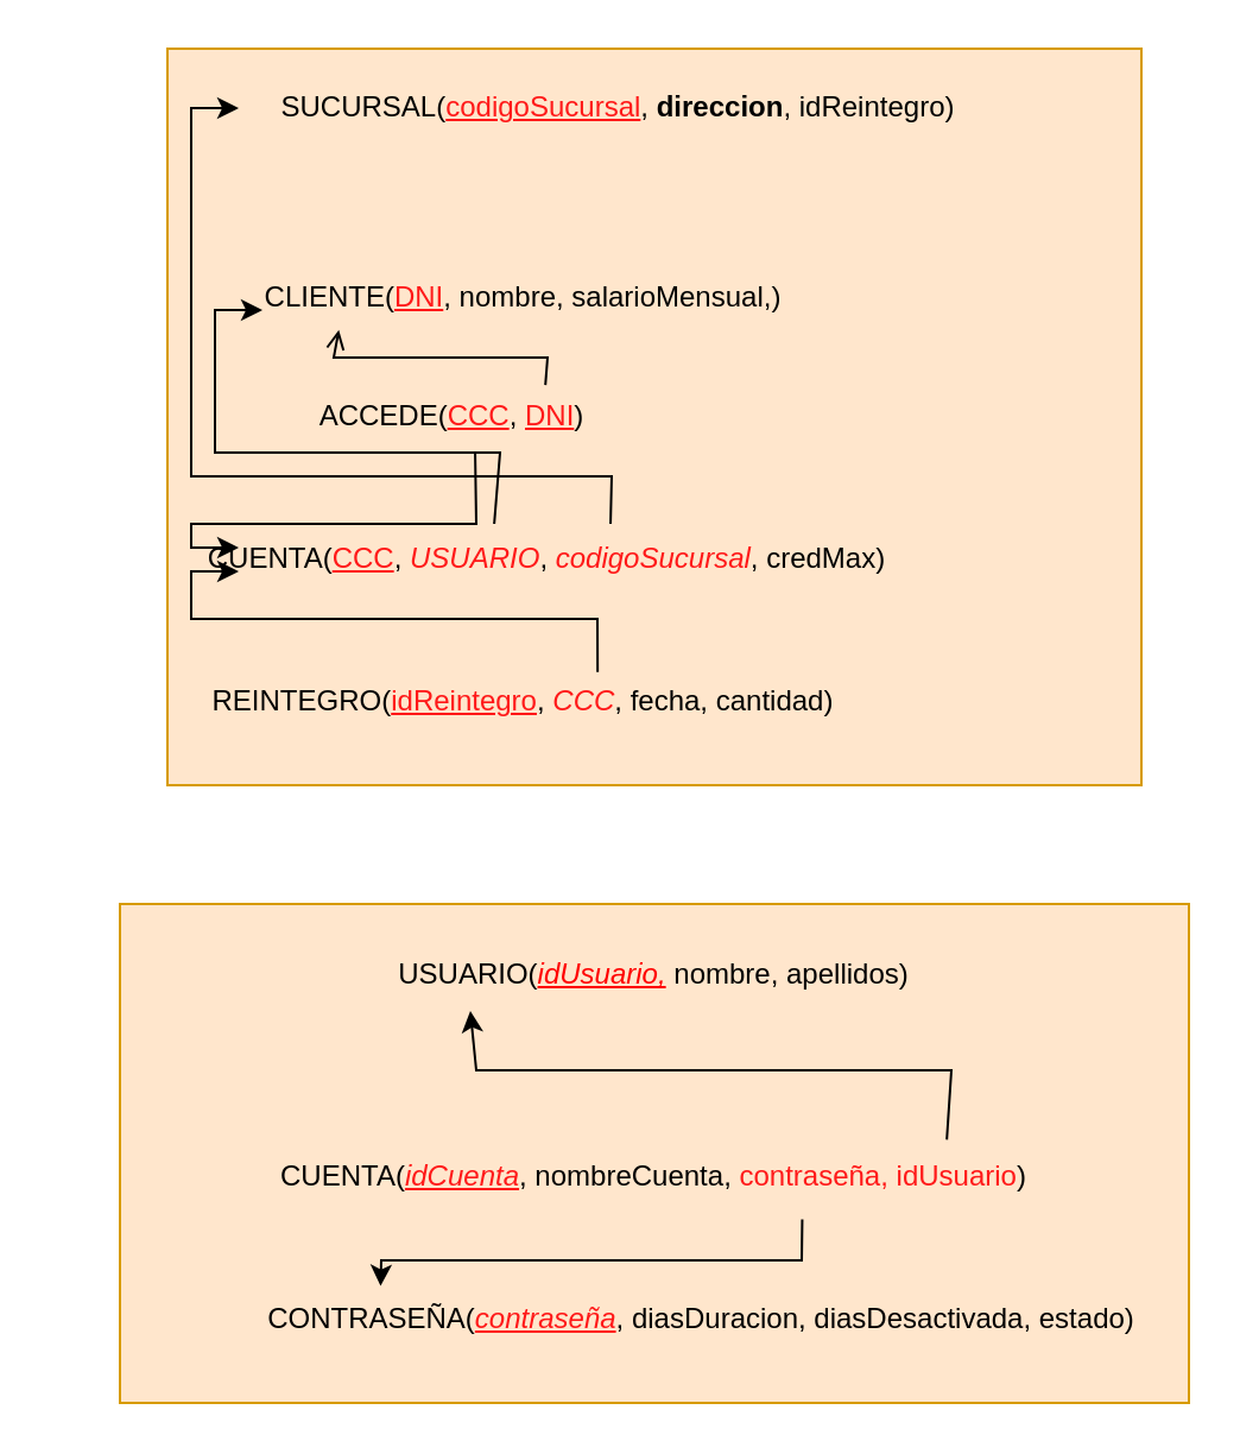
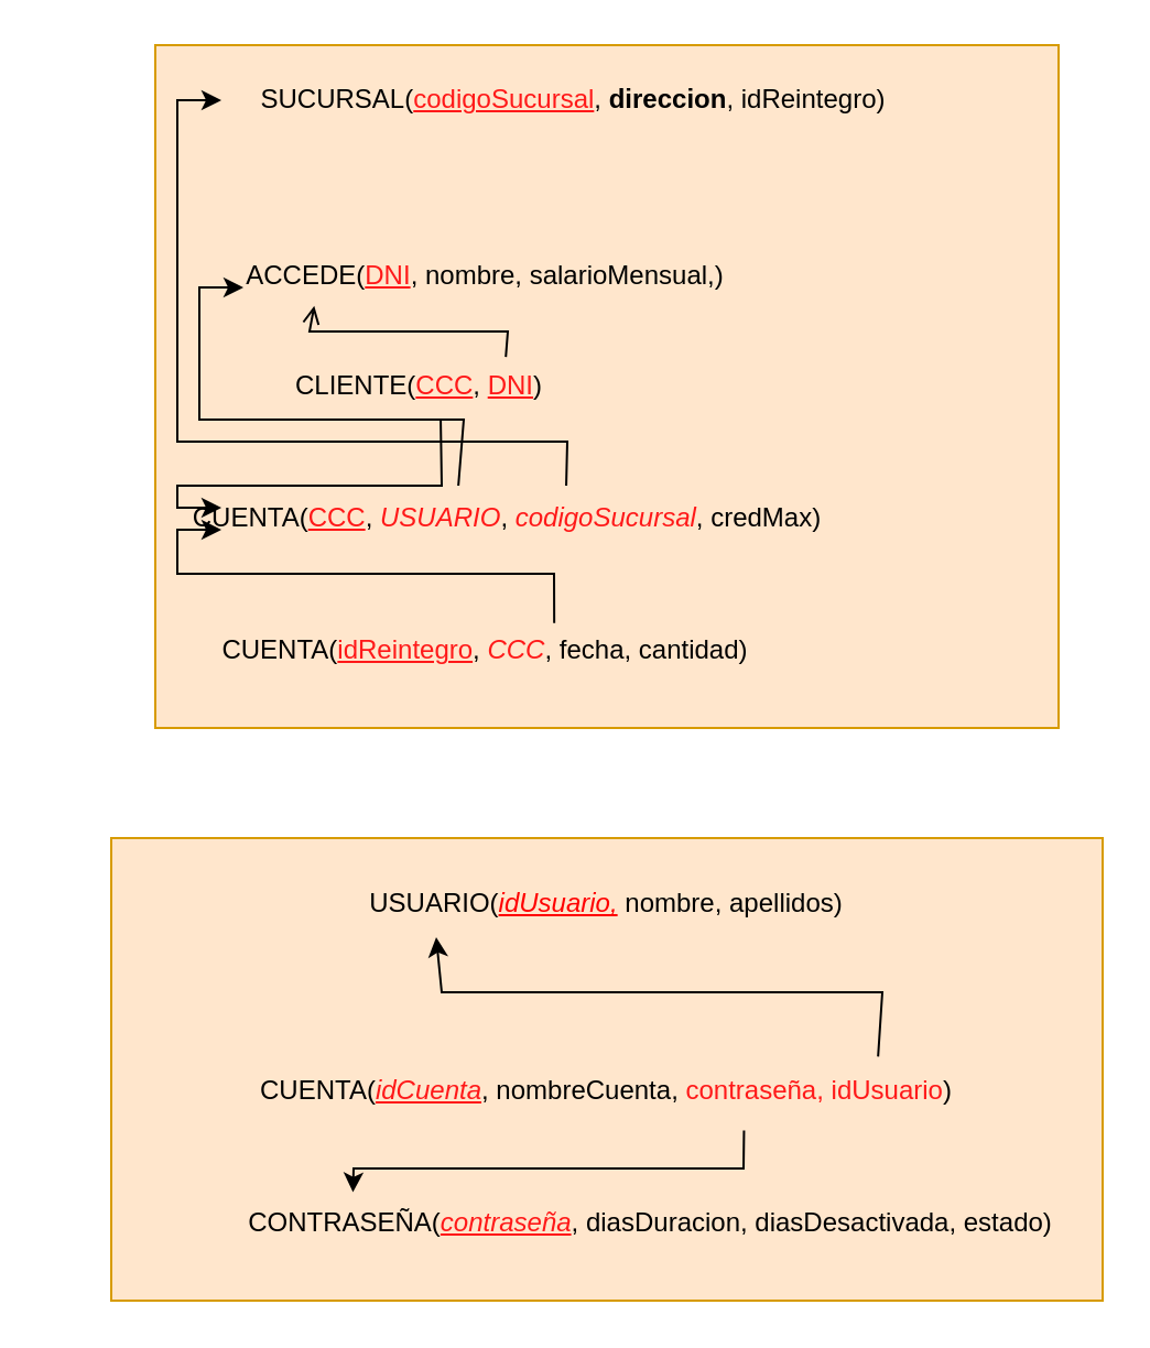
- <mxCell id="5" value="CLIENTE(&lt;font style=&quot;&quot; color=&quot;#ff1919&quot;&gt;&lt;u&gt;DNI&lt;/u&gt;&lt;/font&gt;, nombre, salarioMensual,)" style="text;html=1;strokeColor=none;fillColor=none;align=center;verticalAlign=middle;whiteSpace=wrap;rounded=0;" parent="1" vertex="1"><mxGeometry x="50" y="110" width="340" height="30" as="geometry" /></mxCell>
+ <mxCell id="5" value="ACCEDE(&lt;font style=&quot;&quot; color=&quot;#ff1919&quot;&gt;&lt;u&gt;DNI&lt;/u&gt;&lt;/font&gt;, nombre, salarioMensual,)" style="text;html=1;strokeColor=none;fillColor=none;align=center;verticalAlign=middle;whiteSpace=wrap;rounded=0;" parent="1" vertex="1"><mxGeometry x="50" y="110" width="340" height="30" as="geometry" /></mxCell>
- <mxCell id="6" value="ACCEDE(&lt;font color=&quot;#ff1919&quot;&gt;&lt;u&gt;CCC&lt;/u&gt;&lt;/font&gt;, &lt;font color=&quot;#ff1919&quot;&gt;&lt;u&gt;DNI&lt;/u&gt;&lt;/font&gt;)" style="text;html=1;strokeColor=none;fillColor=none;align=center;verticalAlign=middle;whiteSpace=wrap;rounded=0;" parent="1" vertex="1"><mxGeometry x="20" y="160" width="340" height="30" as="geometry" /></mxCell>
+ <mxCell id="6" value="CLIENTE(&lt;font color=&quot;#ff1919&quot;&gt;&lt;u&gt;CCC&lt;/u&gt;&lt;/font&gt;, &lt;font color=&quot;#ff1919&quot;&gt;&lt;u&gt;DNI&lt;/u&gt;&lt;/font&gt;)" style="text;html=1;strokeColor=none;fillColor=none;align=center;verticalAlign=middle;whiteSpace=wrap;rounded=0;" parent="1" vertex="1"><mxGeometry x="20" y="160" width="340" height="30" as="geometry" /></mxCell>
- <mxCell id="7" value="REINTEGRO(&lt;font color=&quot;#ff1919&quot;&gt;&lt;u&gt;idReintegro&lt;/u&gt;&lt;/font&gt;, &lt;font color=&quot;#ff1919&quot;&gt;&lt;i&gt;CCC&lt;/i&gt;&lt;/font&gt;, fecha, cantidad)" style="text;html=1;strokeColor=none;fillColor=none;align=center;verticalAlign=middle;whiteSpace=wrap;rounded=0;" parent="1" vertex="1"><mxGeometry x="80" y="280" width="280" height="30" as="geometry" /></mxCell>
+ <mxCell id="7" value="CUENTA(&lt;font color=&quot;#ff1919&quot;&gt;&lt;u&gt;idReintegro&lt;/u&gt;&lt;/font&gt;, &lt;font color=&quot;#ff1919&quot;&gt;&lt;i&gt;CCC&lt;/i&gt;&lt;/font&gt;, fecha, cantidad)" style="text;html=1;strokeColor=none;fillColor=none;align=center;verticalAlign=middle;whiteSpace=wrap;rounded=0;" parent="1" vertex="1"><mxGeometry x="80" y="280" width="280" height="30" as="geometry" /></mxCell>
